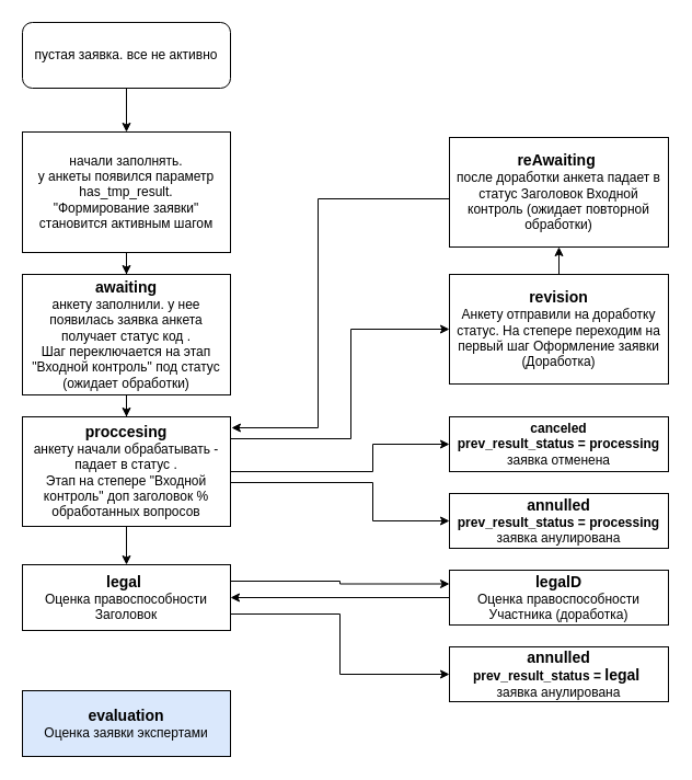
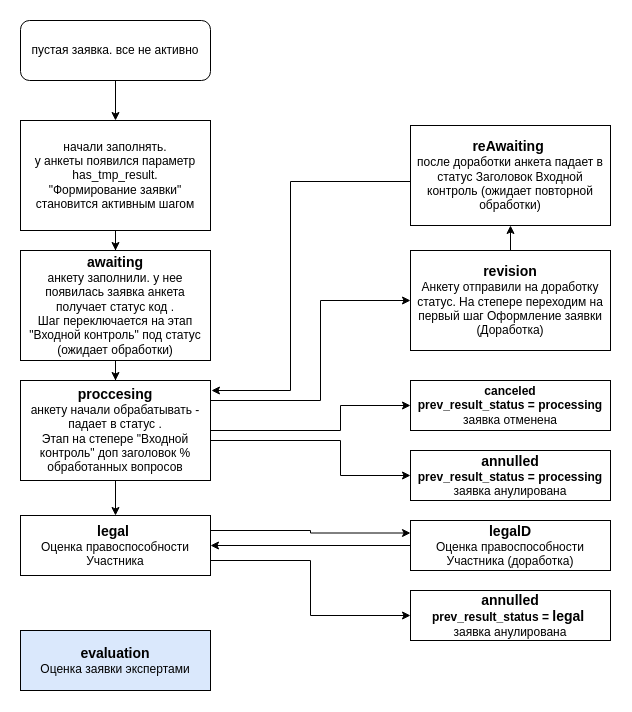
- <mxCell id="15" value="&lt;b&gt;&lt;font style=&quot;font-size: 14px;&quot;&gt;legal&amp;nbsp;&lt;/font&gt;&lt;/b&gt;&lt;br&gt;Оценка правоспособности Заголовок" style="rounded=0;whiteSpace=wrap;html=1;" vertex="1" parent="1"><mxGeometry x="20" y="515" width="190" height="60" as="geometry" /></mxCell>
+ <mxCell id="15" value="&lt;b&gt;&lt;font style=&quot;font-size: 14px;&quot;&gt;legal&amp;nbsp;&lt;/font&gt;&lt;/b&gt;&lt;br&gt;Оценка правоспособности Участника" style="rounded=0;whiteSpace=wrap;html=1;" vertex="1" parent="1"><mxGeometry x="20" y="515" width="190" height="60" as="geometry" /></mxCell>
